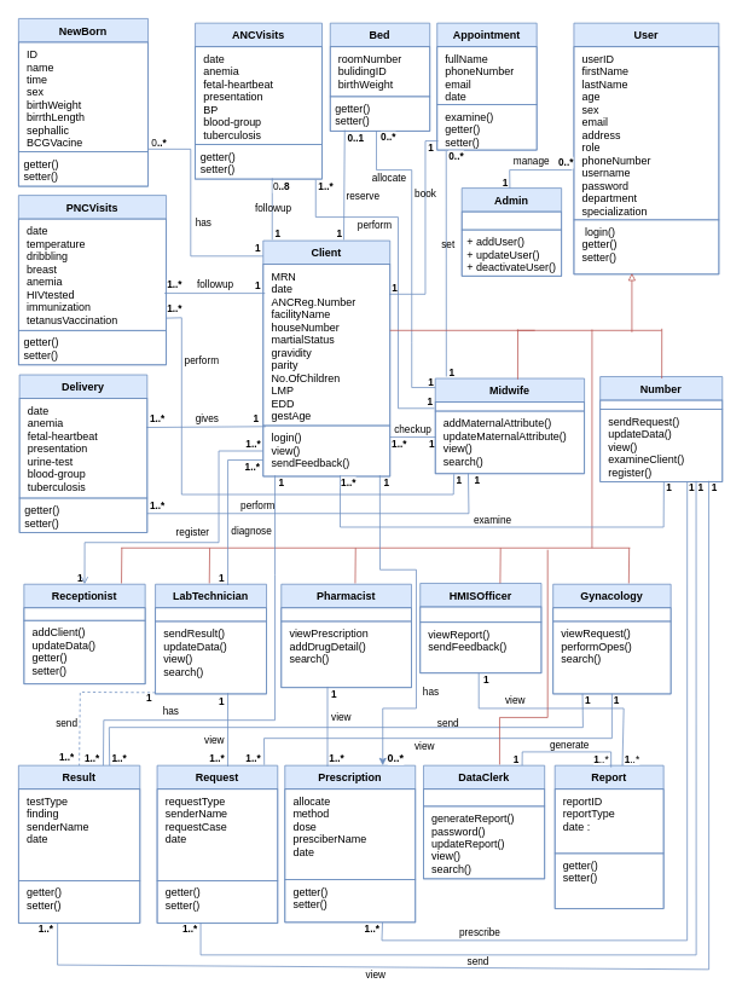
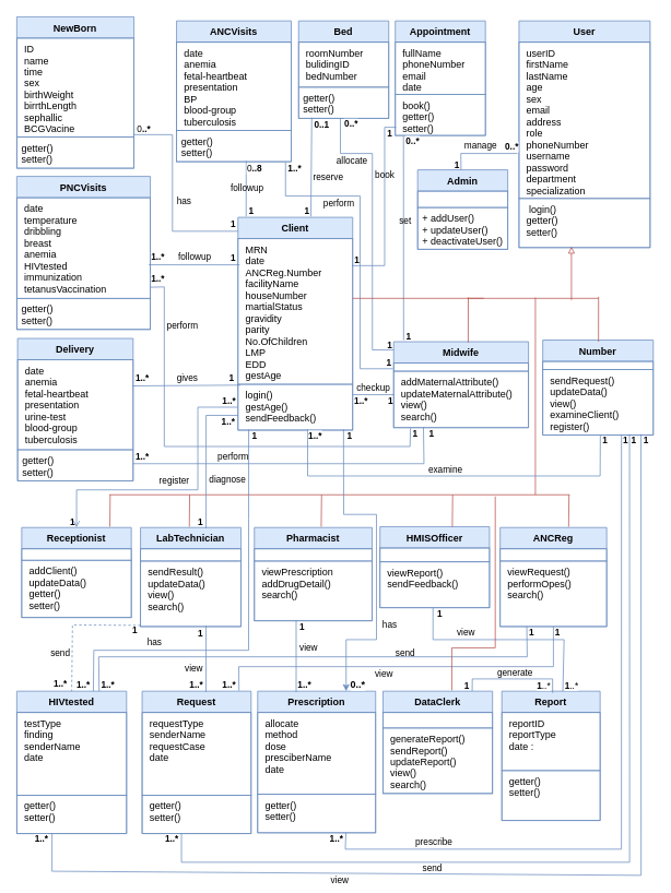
- <mxCell id="121" value=" roomNumber&#10; bulidingID&#10; birthWeight" style="text;strokeColor=#6C8EBF;fillColor=none;align=left;verticalAlign=top;spacingLeft=4;spacingRight=4;overflow=hidden;rotatable=0;points=[[0,0.5],[1,0.5]];portConstraint=eastwest;strokeWidth=1;spacingTop=0;fontSize=12;" parent="120" vertex="1"><mxGeometry y="26" width="110" height="55" as="geometry" /></mxCell>
+ <mxCell id="121" value=" roomNumber&#10; bulidingID&#10; bedNumber" style="text;strokeColor=#6C8EBF;fillColor=none;align=left;verticalAlign=top;spacingLeft=4;spacingRight=4;overflow=hidden;rotatable=0;points=[[0,0.5],[1,0.5]];portConstraint=eastwest;strokeWidth=1;spacingTop=0;fontSize=12;" parent="120" vertex="1"><mxGeometry y="26" width="110" height="55" as="geometry" /></mxCell>
- <mxCell id="53" value=" examine() &#10; getter()&#10; setter()" style="text;strokeColor=#6C8EBF;fillColor=none;align=left;verticalAlign=top;spacingLeft=4;spacingRight=4;overflow=hidden;rotatable=0;points=[[0,0.5],[1,0.5]];portConstraint=eastwest;strokeWidth=1;spacingTop=0;fontSize=12;" parent="51" vertex="1"><mxGeometry y="90" width="110" height="50" as="geometry" /></mxCell>
+ <mxCell id="53" value=" book() &#10; getter()&#10; setter()" style="text;strokeColor=#6C8EBF;fillColor=none;align=left;verticalAlign=top;spacingLeft=4;spacingRight=4;overflow=hidden;rotatable=0;points=[[0,0.5],[1,0.5]];portConstraint=eastwest;strokeWidth=1;spacingTop=0;fontSize=12;" parent="51" vertex="1"><mxGeometry y="90" width="110" height="50" as="geometry" /></mxCell>
- <mxCell id="19" value=" login() &#10; view() &#10; sendFeedback() " style="text;strokeColor=#6C8EBF;fillColor=none;align=left;verticalAlign=top;spacingLeft=4;spacingRight=4;overflow=hidden;rotatable=0;points=[[0,0.5],[1,0.5]];portConstraint=eastwest;strokeWidth=1;spacingTop=0;fontSize=12;" parent="17" vertex="1"><mxGeometry y="204" width="140" height="56" as="geometry" /></mxCell>
+ <mxCell id="19" value=" login() &#10; gestAge() &#10; sendFeedback() " style="text;strokeColor=#6C8EBF;fillColor=none;align=left;verticalAlign=top;spacingLeft=4;spacingRight=4;overflow=hidden;rotatable=0;points=[[0,0.5],[1,0.5]];portConstraint=eastwest;strokeWidth=1;spacingTop=0;fontSize=12;" parent="17" vertex="1"><mxGeometry y="204" width="140" height="56" as="geometry" /></mxCell>
- <mxCell id="54" value="Gynacology" style="swimlane;fontStyle=1;align=center;verticalAlign=top;childLayout=stackLayout;horizontal=1;startSize=26;horizontalStack=0;resizeParent=1;resizeParentMax=0;resizeLast=0;collapsible=1;marginBottom=0;strokeWidth=1;spacingTop=0;fontSize=12;strokeColor=#6c8ebf;fillColor=#dae8fc;" parent="1" vertex="1"><mxGeometry x="610" y="644" width="130" height="121" as="geometry" /></mxCell>
+ <mxCell id="54" value="ANCReg" style="swimlane;fontStyle=1;align=center;verticalAlign=top;childLayout=stackLayout;horizontal=1;startSize=26;horizontalStack=0;resizeParent=1;resizeParentMax=0;resizeLast=0;collapsible=1;marginBottom=0;strokeWidth=1;spacingTop=0;fontSize=12;strokeColor=#6c8ebf;fillColor=#dae8fc;" parent="1" vertex="1"><mxGeometry x="610" y="644" width="130" height="121" as="geometry" /></mxCell>
- <mxCell id="5" value="Result" style="swimlane;fontStyle=1;align=center;verticalAlign=top;childLayout=stackLayout;horizontal=1;startSize=26;horizontalStack=0;resizeParent=1;resizeParentMax=0;resizeLast=0;collapsible=1;marginBottom=0;strokeWidth=1;spacingTop=0;fontSize=12;strokeColor=#6c8ebf;fillColor=#dae8fc;" parent="1" vertex="1"><mxGeometry x="20" y="844" width="134" height="174" as="geometry" /></mxCell>
+ <mxCell id="5" value="HIVtested" style="swimlane;fontStyle=1;align=center;verticalAlign=top;childLayout=stackLayout;horizontal=1;startSize=26;horizontalStack=0;resizeParent=1;resizeParentMax=0;resizeLast=0;collapsible=1;marginBottom=0;strokeWidth=1;spacingTop=0;fontSize=12;strokeColor=#6c8ebf;fillColor=#dae8fc;" parent="1" vertex="1"><mxGeometry x="20" y="844" width="134" height="174" as="geometry" /></mxCell>
- <mxCell id="68" value=" generateReport()&#10; password() &#10; updateReport() &#10; view() &#10; search() &#10;" style="text;strokeColor=#6C8EBF;fillColor=none;align=left;verticalAlign=top;spacingLeft=4;spacingRight=4;overflow=hidden;rotatable=0;points=[[0,0.5],[1,0.5]];portConstraint=eastwest;strokeWidth=1;spacingTop=0;fontSize=12;" parent="66" vertex="1"><mxGeometry y="45" width="133.67" height="80" as="geometry" /></mxCell>
+ <mxCell id="68" value=" generateReport()&#10; sendReport() &#10; updateReport() &#10; view() &#10; search() &#10;" style="text;strokeColor=#6C8EBF;fillColor=none;align=left;verticalAlign=top;spacingLeft=4;spacingRight=4;overflow=hidden;rotatable=0;points=[[0,0.5],[1,0.5]];portConstraint=eastwest;strokeWidth=1;spacingTop=0;fontSize=12;" parent="66" vertex="1"><mxGeometry y="45" width="133.67" height="80" as="geometry" /></mxCell>
